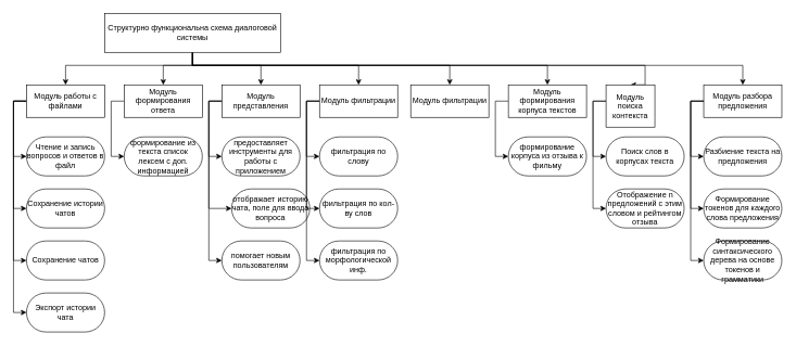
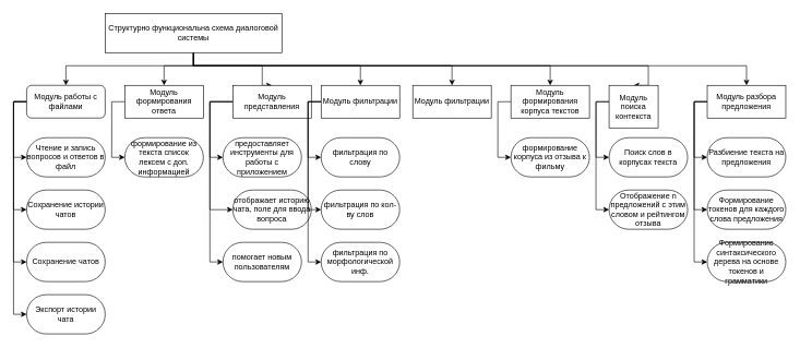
- <mxCell id="15" value="Модуль работы с файлами" style="rounded=0;whiteSpace=wrap;html=1;" vertex="1" parent="1"><mxGeometry x="40" y="130" width="120" height="50" as="geometry" /></mxCell>
+ <mxCell id="15" value="Модуль работы с файлами" style="whiteSpace=wrap;html=1;rounded=1;" vertex="1" parent="1"><mxGeometry x="40" y="130" width="120" height="50" as="geometry" /></mxCell>
- <mxCell id="25" value="Модуль представления" style="rounded=0;whiteSpace=wrap;html=1;" vertex="1" parent="1"><mxGeometry x="340" y="130" width="120" height="50" as="geometry" /></mxCell>
+ <mxCell id="25" value="Модуль представления" style="rounded=0;whiteSpace=wrap;html=1;" vertex="1" parent="1"><mxGeometry x="355" y="130" width="120" height="50" as="geometry" /></mxCell>
